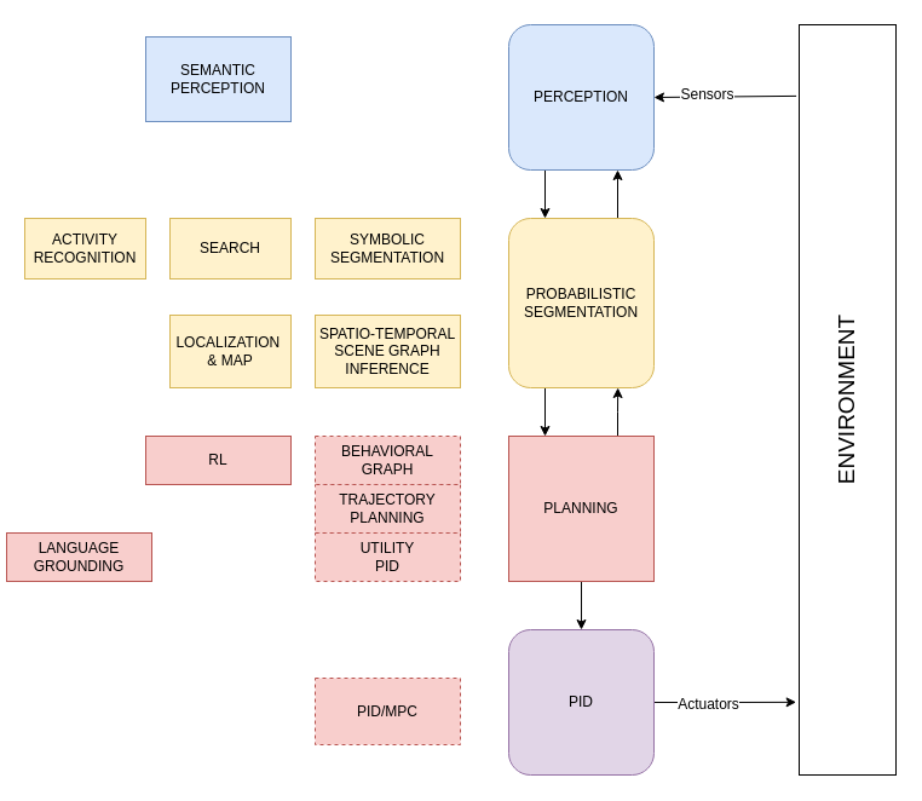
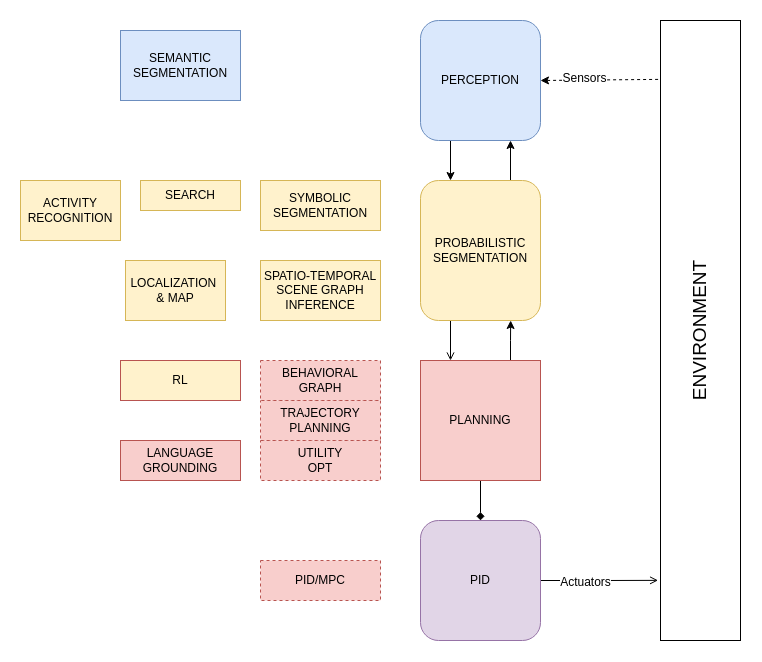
- <mxCell id="27" value="SEMANTIC&lt;br&gt;PERCEPTION" style="rounded=0;whiteSpace=wrap;html=1;fontSize=12;fillColor=#dae8fc;strokeColor=#6c8ebf;" parent="1" vertex="1"><mxGeometry x="120" y="30" width="120" height="70" as="geometry" /></mxCell>
+ <mxCell id="27" value="SEMANTIC&lt;br&gt;SEGMENTATION" style="rounded=0;whiteSpace=wrap;html=1;fontSize=12;fillColor=#dae8fc;strokeColor=#6c8ebf;" parent="1" vertex="1"><mxGeometry x="120" y="30" width="120" height="70" as="geometry" /></mxCell>
- <mxCell id="20" value="" style="endArrow=classic;html=1;fontSize=12;entryX=1;entryY=0.5;entryDx=0;entryDy=0;exitX=-0.03;exitY=0.095;exitDx=0;exitDy=0;exitPerimeter=0;" parent="1" source="2" target="4" edge="1"><mxGeometry width="50" height="50" relative="1" as="geometry"><mxPoint x="160" y="710" as="sourcePoint" /><mxPoint x="210" y="660" as="targetPoint" /></mxGeometry></mxCell>
+ <mxCell id="20" value="" style="endArrow=classic;html=1;fontSize=12;entryX=1;entryY=0.5;entryDx=0;entryDy=0;exitX=-0.03;exitY=0.095;exitDx=0;exitDy=0;exitPerimeter=0;dashed=1;" parent="1" source="2" target="4" edge="1"><mxGeometry width="50" height="50" relative="1" as="geometry"><mxPoint x="160" y="710" as="sourcePoint" /><mxPoint x="210" y="660" as="targetPoint" /></mxGeometry></mxCell>
- <mxCell id="24" value="ACTIVITY&lt;br&gt;RECOGNITION" style="rounded=0;whiteSpace=wrap;html=1;fontSize=12;fillColor=#fff2cc;strokeColor=#d6b656;" parent="1" vertex="1"><mxGeometry x="20" y="180" width="100" height="50" as="geometry" /></mxCell>
+ <mxCell id="24" value="ACTIVITY&lt;br&gt;RECOGNITION" style="rounded=0;whiteSpace=wrap;html=1;fontSize=12;fillColor=#fff2cc;strokeColor=#d6b656;" parent="1" vertex="1"><mxGeometry x="20" y="180" width="100" height="60" as="geometry" /></mxCell>
- <mxCell id="23" value="SEARCH" style="rounded=0;whiteSpace=wrap;html=1;fontSize=12;fillColor=#fff2cc;strokeColor=#d6b656;" parent="1" vertex="1"><mxGeometry x="140" y="180" width="100" height="50" as="geometry" /></mxCell>
+ <mxCell id="23" value="SEARCH" style="rounded=0;whiteSpace=wrap;html=1;fontSize=12;fillColor=#fff2cc;strokeColor=#d6b656;" parent="1" vertex="1"><mxGeometry x="140" y="180" width="100" height="30" as="geometry" /></mxCell>
- <mxCell id="14" value="LOCALIZATION&amp;nbsp;&lt;br&gt;&amp;amp; MAP" style="rounded=0;whiteSpace=wrap;html=1;fontSize=12;fillColor=#fff2cc;strokeColor=#d6b656;" parent="1" vertex="1"><mxGeometry x="140" y="260" width="100" height="60" as="geometry" /></mxCell>
+ <mxCell id="14" value="LOCALIZATION&amp;nbsp;&lt;br&gt;&amp;amp; MAP" style="rounded=0;whiteSpace=wrap;html=1;fontSize=12;fillColor=#fff2cc;strokeColor=#d6b656;" parent="1" vertex="1"><mxGeometry x="125" y="260" width="100" height="60" as="geometry" /></mxCell>
- <mxCell id="5" style="edgeStyle=orthogonalEdgeStyle;rounded=0;orthogonalLoop=1;jettySize=auto;html=1;fontSize=12;exitX=0.25;exitY=1;exitDx=0;exitDy=0;entryX=0.25;entryY=0;entryDx=0;entryDy=0;" parent="1" source="7" target="10" edge="1"><mxGeometry relative="1" as="geometry" /></mxCell>
+ <mxCell id="5" style="edgeStyle=orthogonalEdgeStyle;rounded=0;orthogonalLoop=1;jettySize=auto;html=1;fontSize=12;exitX=0.25;exitY=1;exitDx=0;exitDy=0;entryX=0.25;entryY=0;entryDx=0;entryDy=0;endArrow=open;" parent="1" source="7" target="10" edge="1"><mxGeometry relative="1" as="geometry" /></mxCell>
- <mxCell id="25" value="RL" style="rounded=0;whiteSpace=wrap;html=1;fontSize=12;fillColor=#f8cecc;strokeColor=#b85450;" parent="1" vertex="1"><mxGeometry x="120" y="360" width="120" height="40" as="geometry" /></mxCell>
+ <mxCell id="25" value="RL" style="rounded=0;whiteSpace=wrap;html=1;fontSize=12;fillColor=#fff2cc;strokeColor=#b85450;" parent="1" vertex="1"><mxGeometry x="120" y="360" width="120" height="40" as="geometry" /></mxCell>
- <mxCell id="26" value="LANGUAGE GROUNDING" style="rounded=0;whiteSpace=wrap;html=1;fontSize=12;fillColor=#f8cecc;strokeColor=#b85450;" parent="1" vertex="1"><mxGeometry x="5" y="440" width="120" height="40" as="geometry" /></mxCell>
+ <mxCell id="26" value="LANGUAGE GROUNDING" style="rounded=0;whiteSpace=wrap;html=1;fontSize=12;fillColor=#f8cecc;strokeColor=#b85450;" parent="1" vertex="1"><mxGeometry x="120" y="440" width="120" height="40" as="geometry" /></mxCell>
- <mxCell id="19" value="UTILITY&lt;br&gt;PID" style="rounded=0;whiteSpace=wrap;html=1;fontSize=12;fillColor=#f8cecc;strokeColor=#b85450;dashed=1;" parent="1" vertex="1"><mxGeometry x="260" y="440" width="120" height="40" as="geometry" /></mxCell>
+ <mxCell id="19" value="UTILITY&lt;br&gt;OPT" style="rounded=0;whiteSpace=wrap;html=1;fontSize=12;fillColor=#f8cecc;strokeColor=#b85450;dashed=1;" parent="1" vertex="1"><mxGeometry x="260" y="440" width="120" height="40" as="geometry" /></mxCell>
- <mxCell id="8" style="edgeStyle=orthogonalEdgeStyle;rounded=0;orthogonalLoop=1;jettySize=auto;html=1;exitX=0.5;exitY=1;exitDx=0;exitDy=0;entryX=0.5;entryY=0;entryDx=0;entryDy=0;fontSize=12;" parent="1" source="10" target="13" edge="1"><mxGeometry relative="1" as="geometry" /></mxCell>
+ <mxCell id="8" style="edgeStyle=orthogonalEdgeStyle;rounded=0;orthogonalLoop=1;jettySize=auto;html=1;exitX=0.5;exitY=1;exitDx=0;exitDy=0;entryX=0.5;entryY=0;entryDx=0;entryDy=0;fontSize=12;endArrow=diamond;" parent="1" source="10" target="13" edge="1"><mxGeometry relative="1" as="geometry" /></mxCell>
- <mxCell id="11" style="edgeStyle=orthogonalEdgeStyle;rounded=0;orthogonalLoop=1;jettySize=auto;html=1;entryX=-0.03;entryY=0.903;entryDx=0;entryDy=0;entryPerimeter=0;fontSize=12;" parent="1" source="13" target="2" edge="1"><mxGeometry relative="1" as="geometry" /></mxCell>
+ <mxCell id="11" style="edgeStyle=orthogonalEdgeStyle;rounded=0;orthogonalLoop=1;jettySize=auto;html=1;entryX=-0.03;entryY=0.903;entryDx=0;entryDy=0;entryPerimeter=0;fontSize=12;endArrow=open;" parent="1" source="13" target="2" edge="1"><mxGeometry relative="1" as="geometry" /></mxCell>
- <mxCell id="22" value="PID/MPC" style="rounded=0;whiteSpace=wrap;html=1;fontSize=12;fillColor=#f8cecc;strokeColor=#b85450;dashed=1;" parent="1" vertex="1"><mxGeometry x="260" y="560" width="120" height="55" as="geometry" /></mxCell>
+ <mxCell id="22" value="PID/MPC" style="rounded=0;whiteSpace=wrap;html=1;fontSize=12;fillColor=#f8cecc;strokeColor=#b85450;dashed=1;" parent="1" vertex="1"><mxGeometry x="260" y="560" width="120" height="40" as="geometry" /></mxCell>
